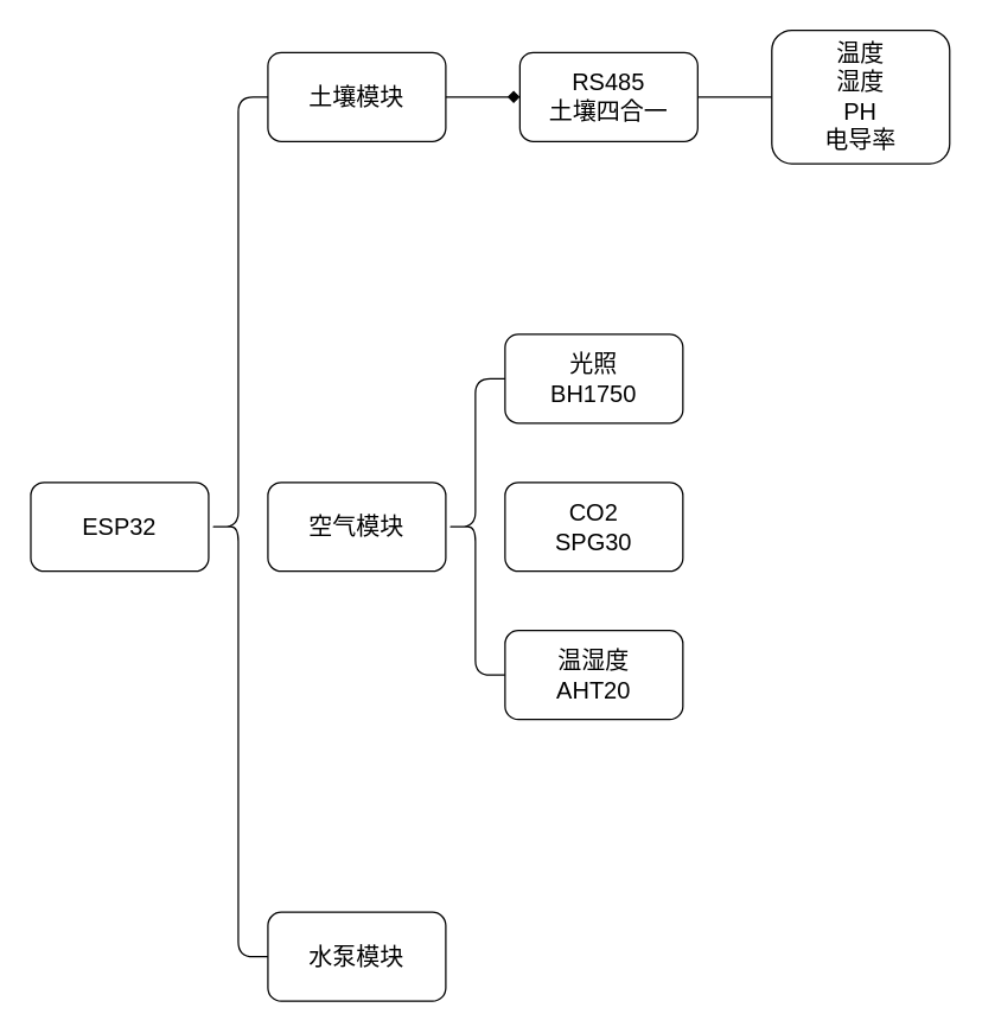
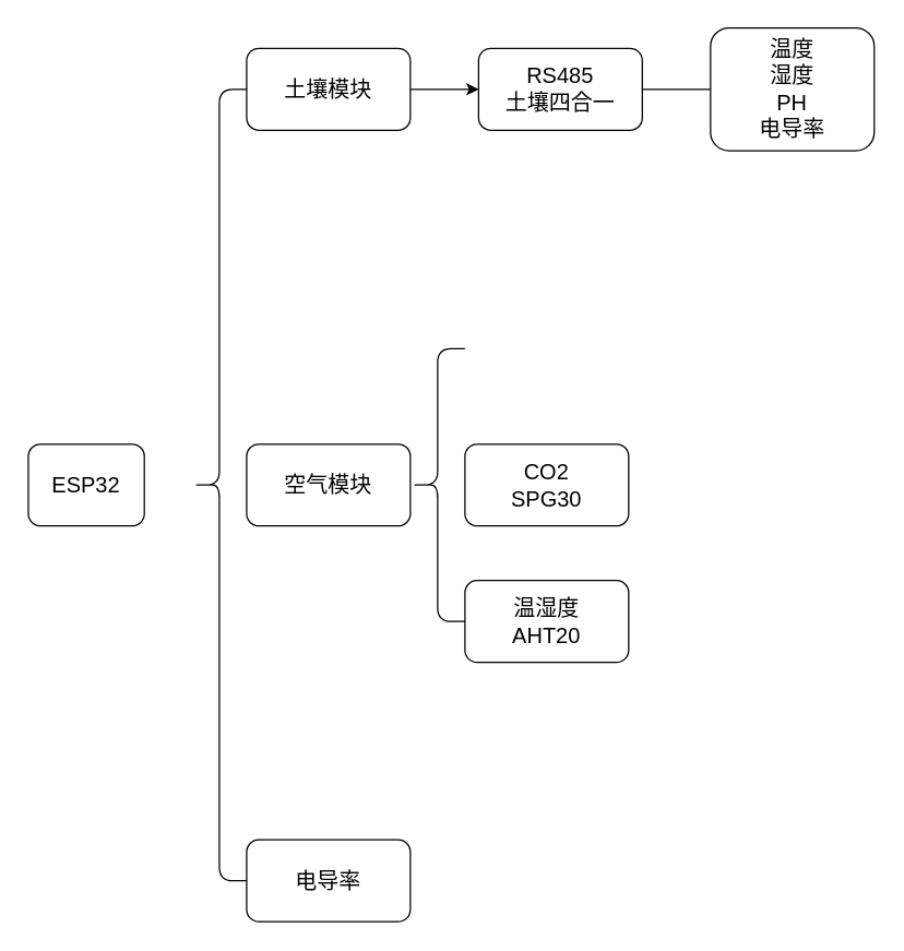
- <mxCell id="3" value="" style="edgeStyle=none;html=1;fontSize=16;endArrow=diamond;" edge="1" parent="1" source="4" target="8"><mxGeometry relative="1" as="geometry" /></mxCell>
+ <mxCell id="3" value="" style="edgeStyle=none;html=1;fontSize=16;" edge="1" parent="1" source="4" target="8"><mxGeometry relative="1" as="geometry" /></mxCell>
- <mxCell id="10" value="光照&lt;br&gt;BH1750" style="rounded=1;whiteSpace=wrap;html=1;fontSize=16;" vertex="1" parent="1"><mxGeometry x="340" y="225" width="120" height="60" as="geometry" /></mxCell>
- <mxCell id="2" value="ESP32" style="rounded=1;whiteSpace=wrap;html=1;fontSize=16;" vertex="1" parent="1"><mxGeometry x="20" y="325" width="120" height="60" as="geometry" /></mxCell>
+ <mxCell id="2" value="ESP32" style="rounded=1;whiteSpace=wrap;html=1;fontSize=16;" vertex="1" parent="1"><mxGeometry x="20" y="325" width="85" height="60" as="geometry" /></mxCell>
- <mxCell id="13" value="水泵模块" style="rounded=1;whiteSpace=wrap;html=1;fontSize=16;" vertex="1" parent="1"><mxGeometry x="180" y="615" width="120" height="60" as="geometry" /></mxCell>
+ <mxCell id="13" value="电导率" style="rounded=1;whiteSpace=wrap;html=1;fontSize=16;" vertex="1" parent="1"><mxGeometry x="180" y="615" width="120" height="60" as="geometry" /></mxCell>
